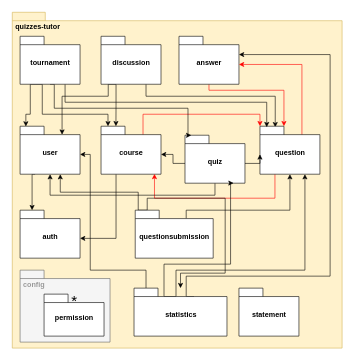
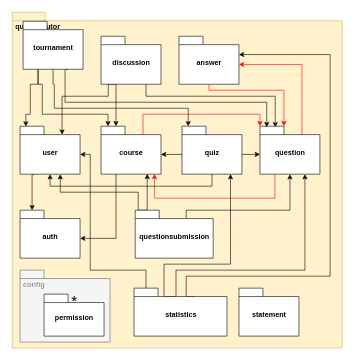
- <mxCell id="34" value="tournament" style="shape=folder;fontStyle=1;spacingTop=10;tabWidth=40;tabHeight=14;tabPosition=left;html=1;align=center;" parent="1" vertex="1"><mxGeometry x="33" y="60" width="100" height="80" as="geometry" /></mxCell>
+ <mxCell id="34" value="tournament" style="shape=folder;fontStyle=1;spacingTop=10;tabWidth=40;tabHeight=14;tabPosition=left;html=1;align=center;" parent="1" vertex="1"><mxGeometry x="38" y="35" width="100" height="80" as="geometry" /></mxCell>
- <mxCell id="23" value="quiz" style="shape=folder;fontStyle=1;spacingTop=10;tabWidth=40;tabHeight=14;tabPosition=left;html=1;align=center;" parent="1" vertex="1"><mxGeometry x="308" y="225" width="100" height="80" as="geometry" /></mxCell>
+ <mxCell id="23" value="quiz" style="shape=folder;fontStyle=1;spacingTop=10;tabWidth=40;tabHeight=14;tabPosition=left;html=1;align=center;" parent="1" vertex="1"><mxGeometry x="303" y="210" width="100" height="80" as="geometry" /></mxCell>
- <mxCell id="18" style="edgeStyle=orthogonalEdgeStyle;rounded=0;orthogonalLoop=1;jettySize=auto;html=1;exitX=0;exitY=0;exitDx=20;exitDy=0;exitPerimeter=0;fontColor=#999999;" parent="1" source="19" target="29" edge="1"><mxGeometry relative="1" as="geometry" /></mxCell>
+ <mxCell id="18" style="edgeStyle=orthogonalEdgeStyle;rounded=0;orthogonalLoop=1;jettySize=auto;html=1;exitX=0;exitY=0;exitDx=20;exitDy=0;exitPerimeter=0;entryX=0.77;entryY=0.994;entryDx=0;entryDy=0;entryPerimeter=0;fontColor=#999999;" parent="1" source="19" target="8" edge="1"><mxGeometry relative="1" as="geometry" /></mxCell>
